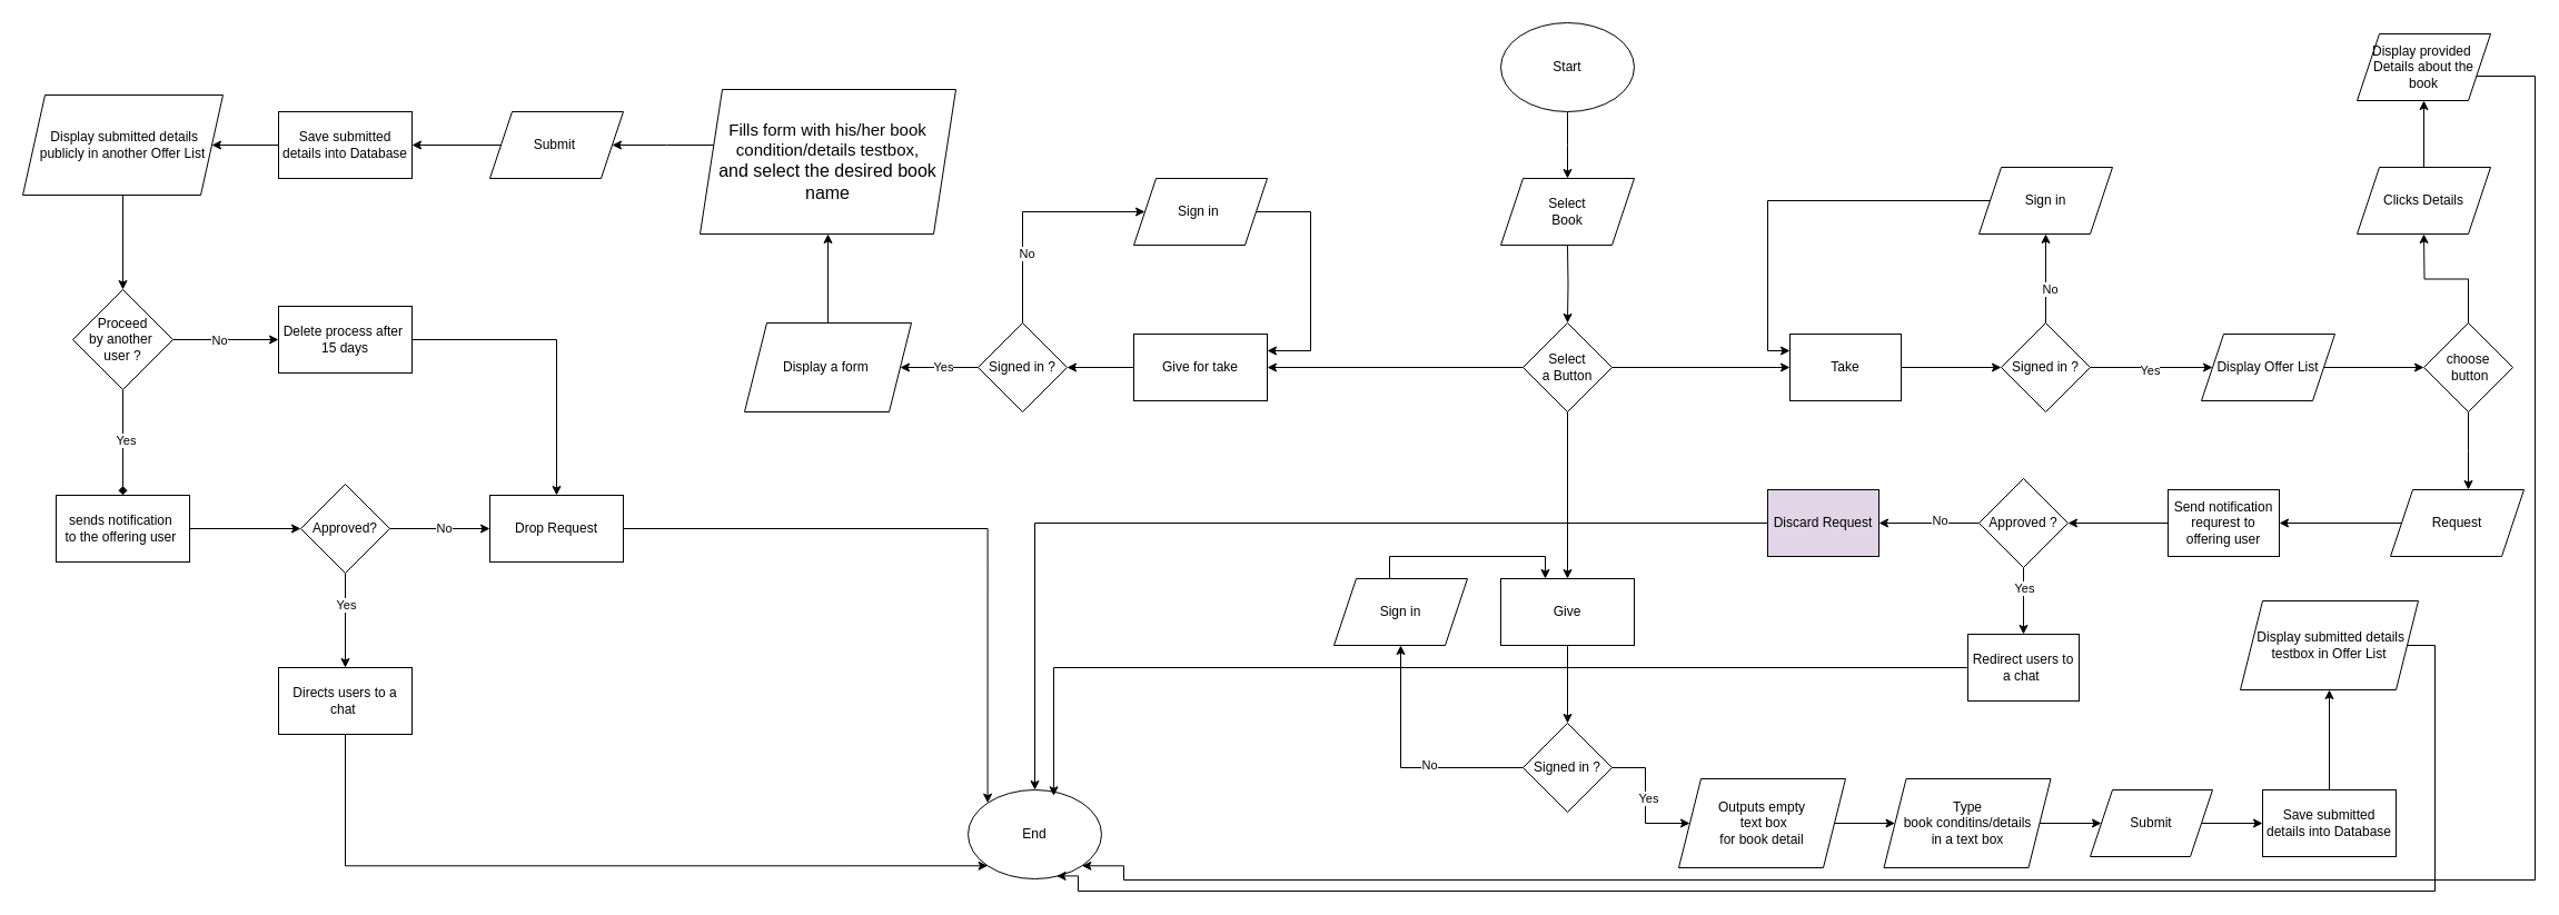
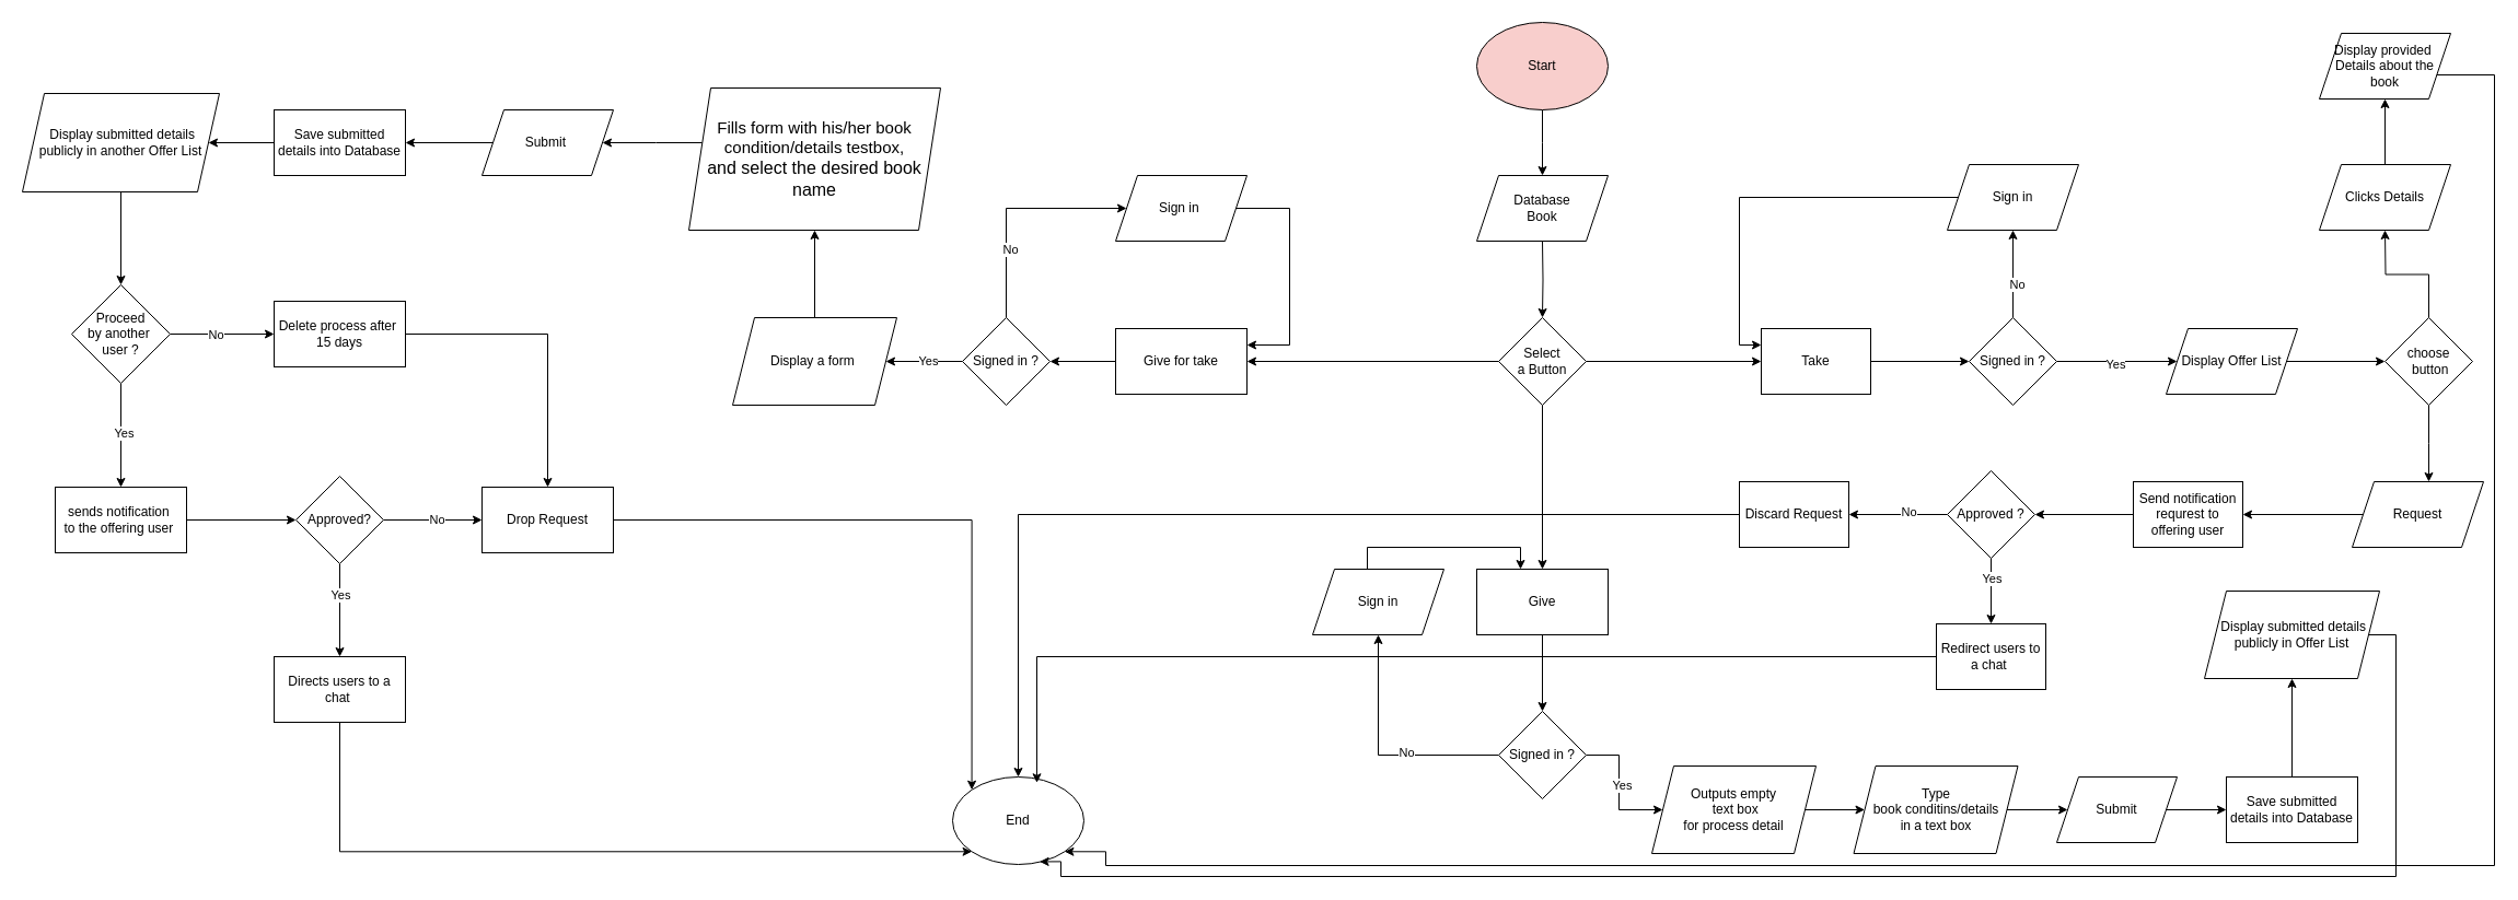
- <mxCell id="3" value="Start" style="ellipse;whiteSpace=wrap;html=1;" vertex="1" parent="1"><mxGeometry x="1349" y="20" width="120" height="80" as="geometry" /></mxCell>
+ <mxCell id="3" value="Start" style="ellipse;whiteSpace=wrap;html=1;fillColor=#f8cecc;" vertex="1" parent="1"><mxGeometry x="1349" y="20" width="120" height="80" as="geometry" /></mxCell>
- <mxCell id="22" value="&amp;nbsp;Select&amp;nbsp;&lt;div&gt;Book&lt;/div&gt;" style="shape=parallelogram;perimeter=parallelogramPerimeter;whiteSpace=wrap;html=1;fixedSize=1;" vertex="1" parent="1"><mxGeometry x="1349" y="160" width="120" height="60" as="geometry" /></mxCell>
+ <mxCell id="22" value="&amp;nbsp;Database&amp;nbsp;&lt;div&gt;Book&lt;/div&gt;" style="shape=parallelogram;perimeter=parallelogramPerimeter;whiteSpace=wrap;html=1;fixedSize=1;" vertex="1" parent="1"><mxGeometry x="1349" y="160" width="120" height="60" as="geometry" /></mxCell>
- <mxCell id="79" value="" style="edgeStyle=orthogonalEdgeStyle;rounded=0;orthogonalLoop=1;jettySize=auto;html=1;endArrow=diamond;" edge="1" parent="1" source="81" target="85"><mxGeometry relative="1" as="geometry" /></mxCell>
+ <mxCell id="79" value="" style="edgeStyle=orthogonalEdgeStyle;rounded=0;orthogonalLoop=1;jettySize=auto;html=1;" edge="1" parent="1" source="81" target="85"><mxGeometry relative="1" as="geometry" /></mxCell>
- <mxCell id="42" value="Discard Request" style="rounded=0;whiteSpace=wrap;html=1;fillColor=#e1d5e7;" vertex="1" parent="1"><mxGeometry x="1589" y="440" width="100" height="60" as="geometry" /></mxCell>
+ <mxCell id="42" value="Discard Request" style="rounded=0;whiteSpace=wrap;html=1;" vertex="1" parent="1"><mxGeometry x="1589" y="440" width="100" height="60" as="geometry" /></mxCell>
- <mxCell id="55" value="&amp;nbsp;Display submitted details testbox in &lt;span data-end=&quot;846&quot; data-start=&quot;832&quot;&gt;Offer List&lt;/span&gt;" style="shape=parallelogram;perimeter=parallelogramPerimeter;whiteSpace=wrap;html=1;fixedSize=1;" vertex="1" parent="1"><mxGeometry x="2014" y="540" width="160" height="80" as="geometry" /></mxCell>
+ <mxCell id="55" value="&amp;nbsp;Display submitted details publicly in &lt;span data-end=&quot;846&quot; data-start=&quot;832&quot;&gt;Offer List&lt;/span&gt;" style="shape=parallelogram;perimeter=parallelogramPerimeter;whiteSpace=wrap;html=1;fixedSize=1;" vertex="1" parent="1"><mxGeometry x="2014" y="540" width="160" height="80" as="geometry" /></mxCell>
- <mxCell id="52" value="Outputs empty&lt;div&gt;&amp;nbsp;text box&lt;div&gt;for book detail&lt;/div&gt;&lt;/div&gt;" style="shape=parallelogram;perimeter=parallelogramPerimeter;whiteSpace=wrap;html=1;fixedSize=1;" vertex="1" parent="1"><mxGeometry x="1509" y="700" width="150" height="80" as="geometry" /></mxCell>
+ <mxCell id="52" value="Outputs empty&lt;div&gt;&amp;nbsp;text box&lt;div&gt;for process detail&lt;/div&gt;&lt;/div&gt;" style="shape=parallelogram;perimeter=parallelogramPerimeter;whiteSpace=wrap;html=1;fixedSize=1;" vertex="1" parent="1"><mxGeometry x="1509" y="700" width="150" height="80" as="geometry" /></mxCell>
